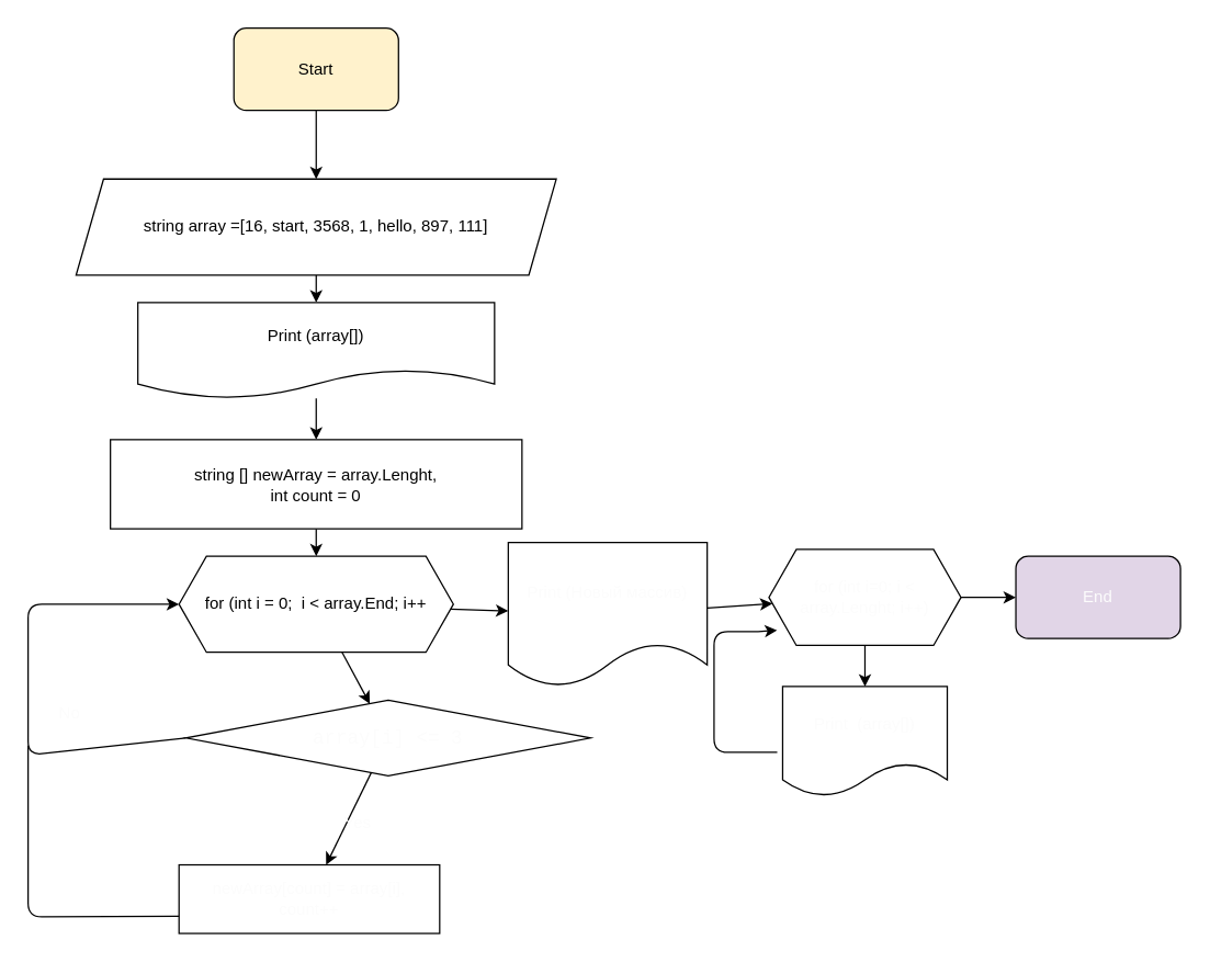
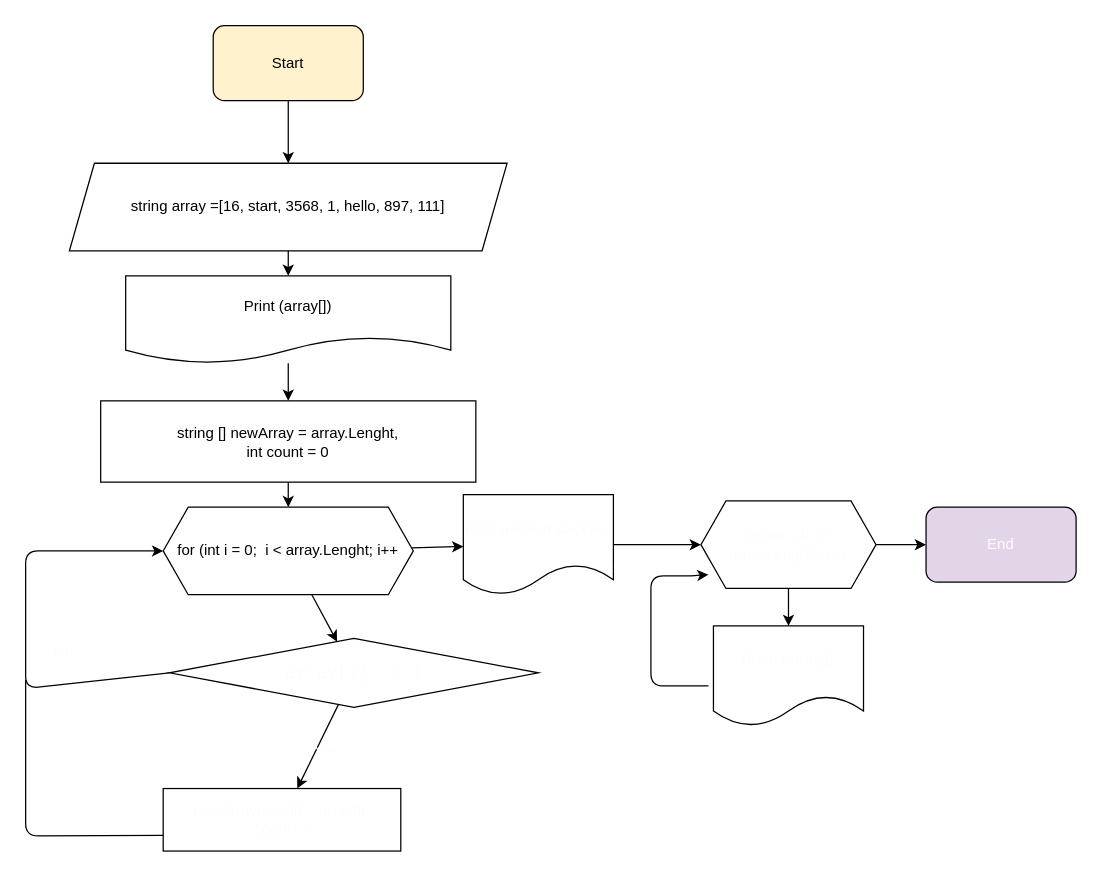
- <mxCell id="19" value="for (int i = 0;&amp;nbsp; i &amp;lt; array.End; i++" style="shape=hexagon;perimeter=hexagonPerimeter2;whiteSpace=wrap;html=1;fixedSize=1;" vertex="1" parent="1"><mxGeometry x="130" y="405" width="200" height="70" as="geometry" /></mxCell>
+ <mxCell id="19" value="for (int i = 0;&amp;nbsp; i &amp;lt; array.Lenght; i++" style="shape=hexagon;perimeter=hexagonPerimeter2;whiteSpace=wrap;html=1;fixedSize=1;" vertex="1" parent="1"><mxGeometry x="130" y="405" width="200" height="70" as="geometry" /></mxCell>
- <mxCell id="22" value="Print (Новый массив)" style="shape=document;whiteSpace=wrap;html=1;boundedLbl=1;labelBackgroundColor=none;fontColor=#FCFCFC;" vertex="1" parent="1"><mxGeometry x="370" y="395" width="145" height="105" as="geometry" /></mxCell>
+ <mxCell id="22" value="Print (Новый массив)" style="shape=document;whiteSpace=wrap;html=1;boundedLbl=1;labelBackgroundColor=none;fontColor=#FCFCFC;" vertex="1" parent="1"><mxGeometry x="370" y="395" width="120" height="80" as="geometry" /></mxCell>
